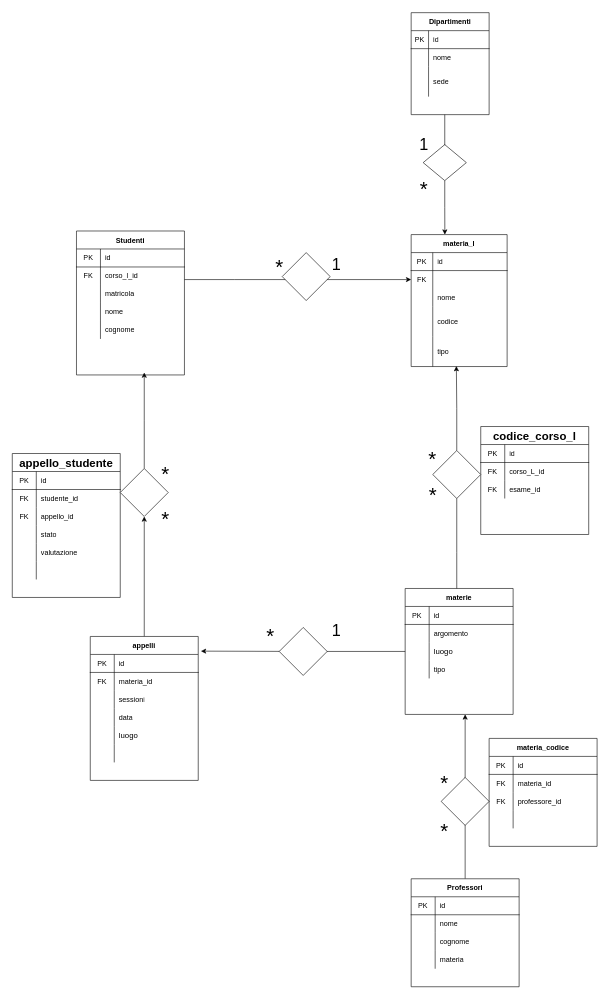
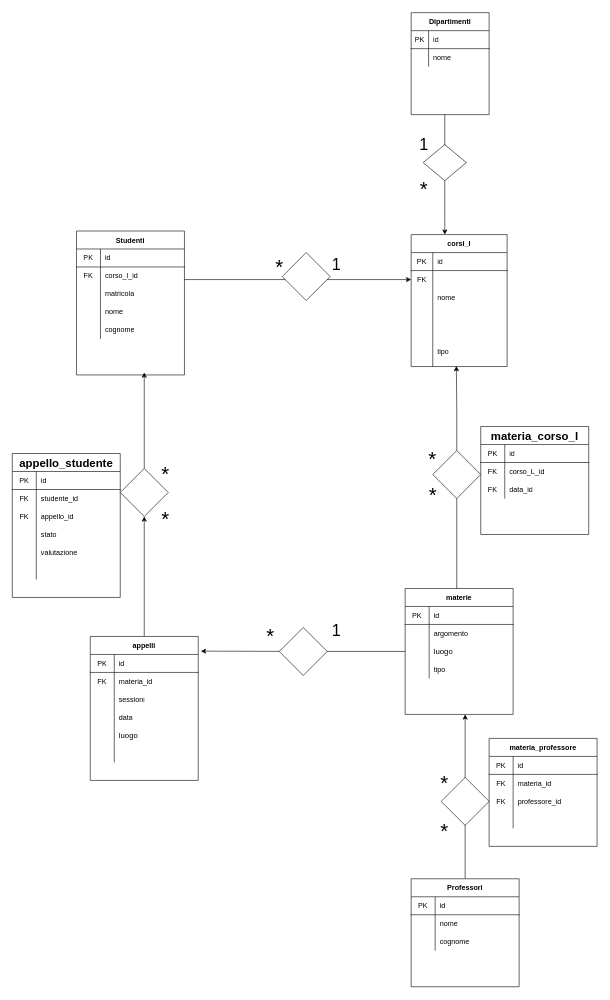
- <mxCell id="11" value="sede" style="shape=partialRectangle;html=1;whiteSpace=wrap;connectable=0;fillColor=none;top=0;left=0;bottom=0;right=0;align=left;spacingLeft=6;overflow=hidden;" vertex="1" parent="9"><mxGeometry x="29" width="101" height="50" as="geometry" /></mxCell>
- <mxCell id="12" value="materia_l" style="shape=table;startSize=30;container=1;collapsible=0;childLayout=tableLayout;fixedRows=1;rowLines=0;fontStyle=1;align=center;" vertex="1" parent="1"><mxGeometry x="685" y="390" width="160" height="220" as="geometry" /></mxCell>
+ <mxCell id="12" value="corsi_l" style="shape=table;startSize=30;container=1;collapsible=0;childLayout=tableLayout;fixedRows=1;rowLines=0;fontStyle=1;align=center;" vertex="1" parent="1"><mxGeometry x="685" y="390" width="160" height="220" as="geometry" /></mxCell>
- <mxCell id="23" value="codice" style="shape=partialRectangle;html=1;whiteSpace=wrap;connectable=0;fillColor=none;top=0;left=0;bottom=0;right=0;align=left;spacingLeft=6;overflow=hidden;" vertex="1" parent="21"><mxGeometry x="36" width="124" height="50" as="geometry" /></mxCell>
- <mxCell id="81" value="codice_corso_l" style="shape=table;startSize=30;container=1;collapsible=0;childLayout=tableLayout;fixedRows=1;rowLines=0;fontStyle=1;align=center;fontSize=19;strokeWidth=1;" vertex="1" parent="1"><mxGeometry x="801" y="710" width="180" height="180" as="geometry" /></mxCell>
+ <mxCell id="81" value="materia_corso_l" style="shape=table;startSize=30;container=1;collapsible=0;childLayout=tableLayout;fixedRows=1;rowLines=0;fontStyle=1;align=center;fontSize=19;strokeWidth=1;" vertex="1" parent="1"><mxGeometry x="801" y="710" width="180" height="180" as="geometry" /></mxCell>
- <mxCell id="90" value="esame_id" style="shape=partialRectangle;html=1;whiteSpace=wrap;connectable=0;fillColor=none;top=0;left=0;bottom=0;right=0;align=left;spacingLeft=6;overflow=hidden;" vertex="1" parent="88"><mxGeometry x="40" width="140" height="30" as="geometry" /></mxCell>
+ <mxCell id="90" value="data_id" style="shape=partialRectangle;html=1;whiteSpace=wrap;connectable=0;fillColor=none;top=0;left=0;bottom=0;right=0;align=left;spacingLeft=6;overflow=hidden;" vertex="1" parent="88"><mxGeometry x="40" width="140" height="30" as="geometry" /></mxCell>
- <mxCell id="115" value="materia_codice" style="shape=table;startSize=30;container=1;collapsible=0;childLayout=tableLayout;fixedRows=1;rowLines=0;fontStyle=1;align=center;" vertex="1" parent="1"><mxGeometry x="815" y="1230" width="180" height="180" as="geometry" /></mxCell>
+ <mxCell id="115" value="materia_professore" style="shape=table;startSize=30;container=1;collapsible=0;childLayout=tableLayout;fixedRows=1;rowLines=0;fontStyle=1;align=center;" vertex="1" parent="1"><mxGeometry x="815" y="1230" width="180" height="180" as="geometry" /></mxCell>
- <mxCell id="57" value="materia" style="shape=partialRectangle;html=1;whiteSpace=wrap;connectable=0;fillColor=none;top=0;left=0;bottom=0;right=0;align=left;spacingLeft=6;overflow=hidden;" vertex="1" parent="55"><mxGeometry x="40" width="140" height="30" as="geometry" /></mxCell>
